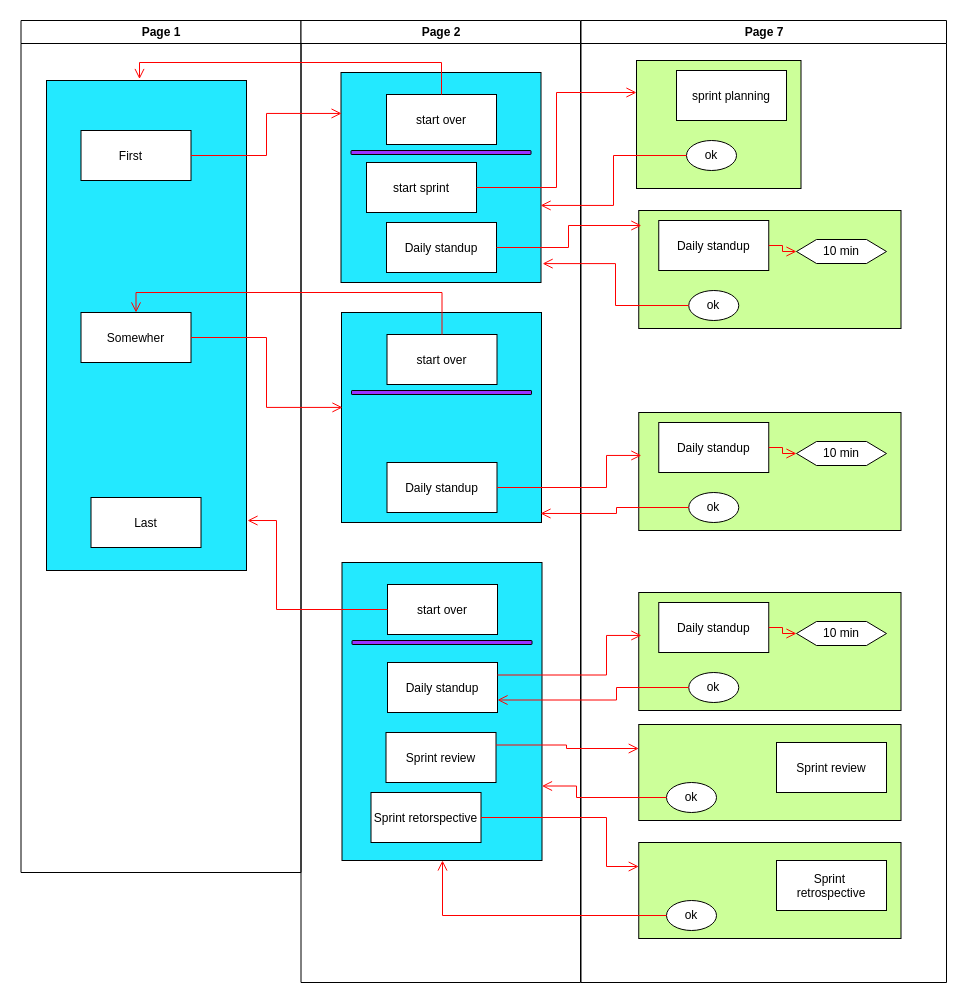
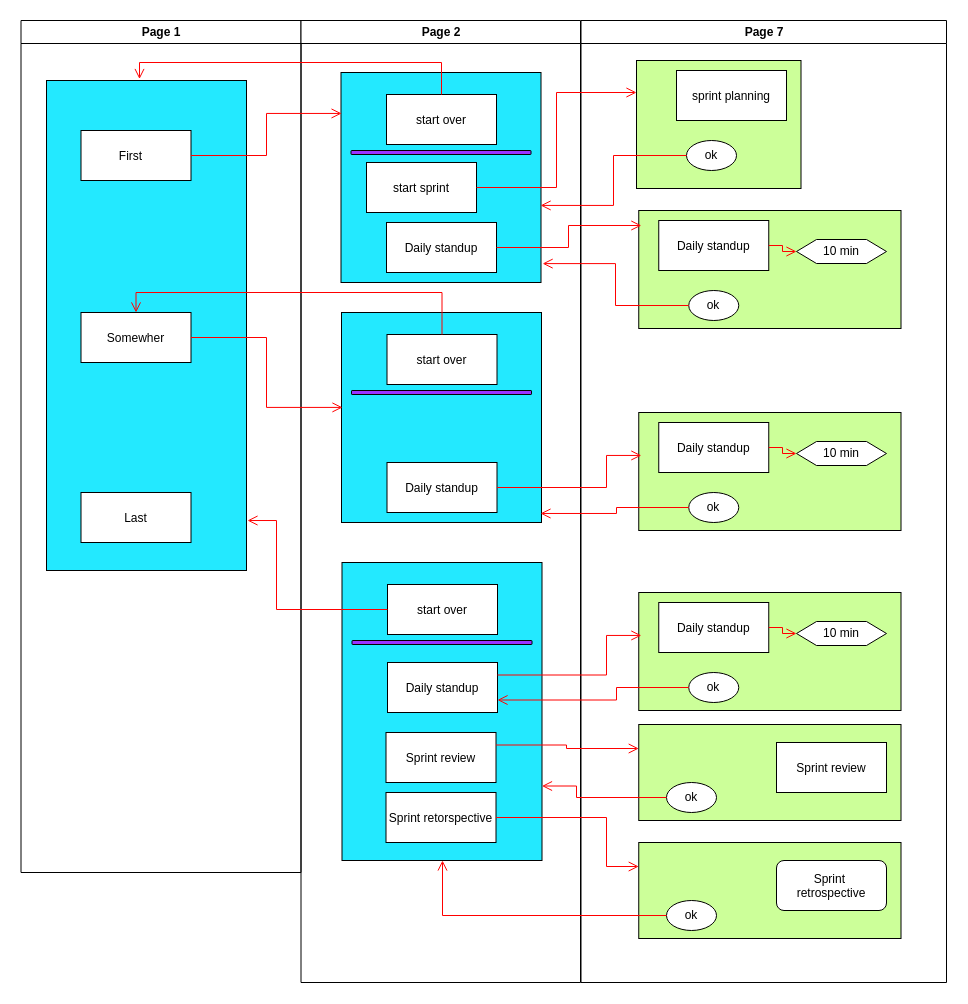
- <mxCell id="6" value="Last" style="" parent="2" vertex="1"><mxGeometry x="70" y="477" width="110" height="50" as="geometry" /></mxCell>
+ <mxCell id="6" value="Last" style="" parent="2" vertex="1"><mxGeometry x="60" y="472" width="110" height="50" as="geometry" /></mxCell>
- <mxCell id="21" value="Sprint retorspective" style="" vertex="1" parent="7"><mxGeometry x="70" y="772" width="110" height="50" as="geometry" /></mxCell>
+ <mxCell id="21" value="Sprint retorspective" style="" vertex="1" parent="7"><mxGeometry x="85" y="772" width="110" height="50" as="geometry" /></mxCell>
- <mxCell id="46" value="Sprint &#10;retrospective" style="" vertex="1" parent="23"><mxGeometry x="195.5" y="840" width="110" height="50" as="geometry" /></mxCell>
+ <mxCell id="46" value="Sprint &#10;retrospective" style="rounded=1;" vertex="1" parent="23"><mxGeometry x="195.5" y="840" width="110" height="50" as="geometry" /></mxCell>
